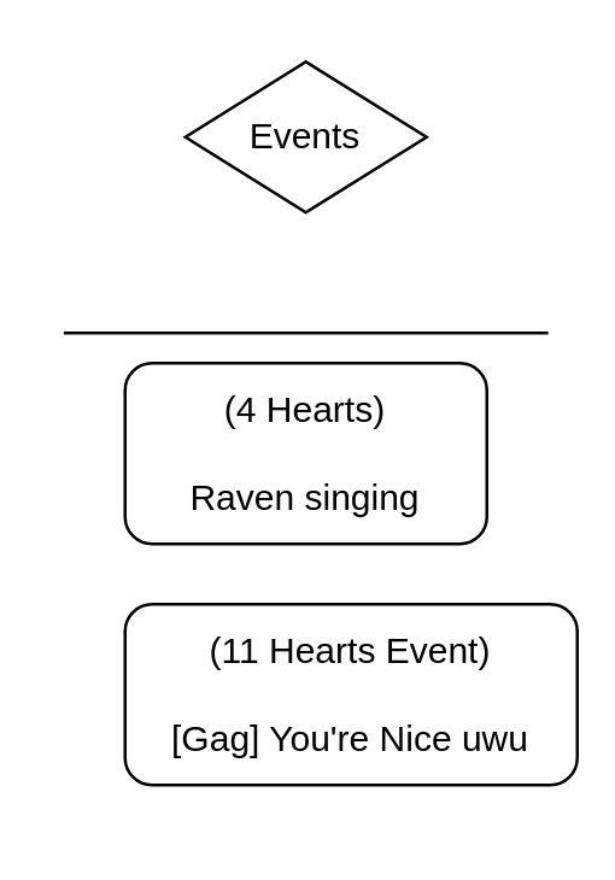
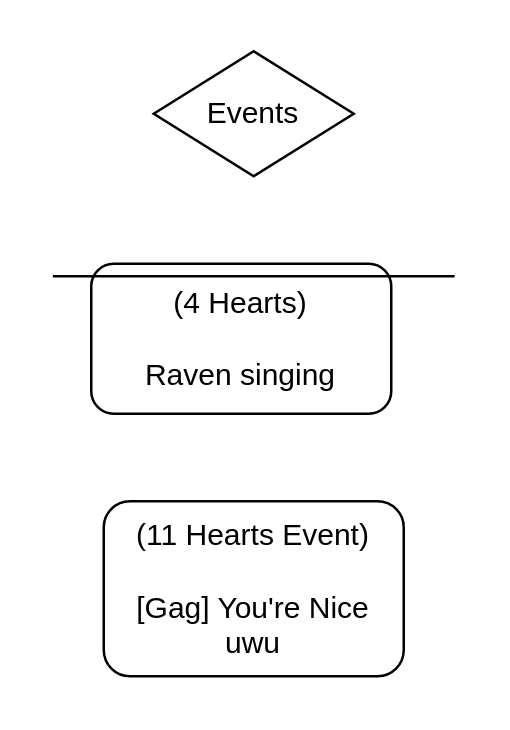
- <mxCell id="3" value="(4 Hearts)&lt;div&gt;&lt;br&gt;Raven singing&lt;/div&gt;" style="rounded=1;whiteSpace=wrap;html=1;" vertex="1" parent="1"><mxGeometry x="41" y="120" width="120" height="60" as="geometry" /></mxCell>
+ <mxCell id="3" value="(4 Hearts)&lt;div&gt;&lt;br&gt;Raven singing&lt;/div&gt;" style="rounded=1;whiteSpace=wrap;html=1;" vertex="1" parent="1"><mxGeometry x="36" y="105" width="120" height="60" as="geometry" /></mxCell>
- <mxCell id="5" value="(11 Hearts Event)&lt;div&gt;&lt;br&gt;[Gag] You're Nice uwu&lt;/div&gt;" style="rounded=1;whiteSpace=wrap;html=1;" vertex="1" parent="1"><mxGeometry x="41" y="200" width="150" height="60" as="geometry" /></mxCell>
+ <mxCell id="5" value="(11 Hearts Event)&lt;div&gt;&lt;br&gt;[Gag] You're Nice uwu&lt;/div&gt;" style="rounded=1;whiteSpace=wrap;html=1;" vertex="1" parent="1"><mxGeometry x="41" y="200" width="120" height="70" as="geometry" /></mxCell>
